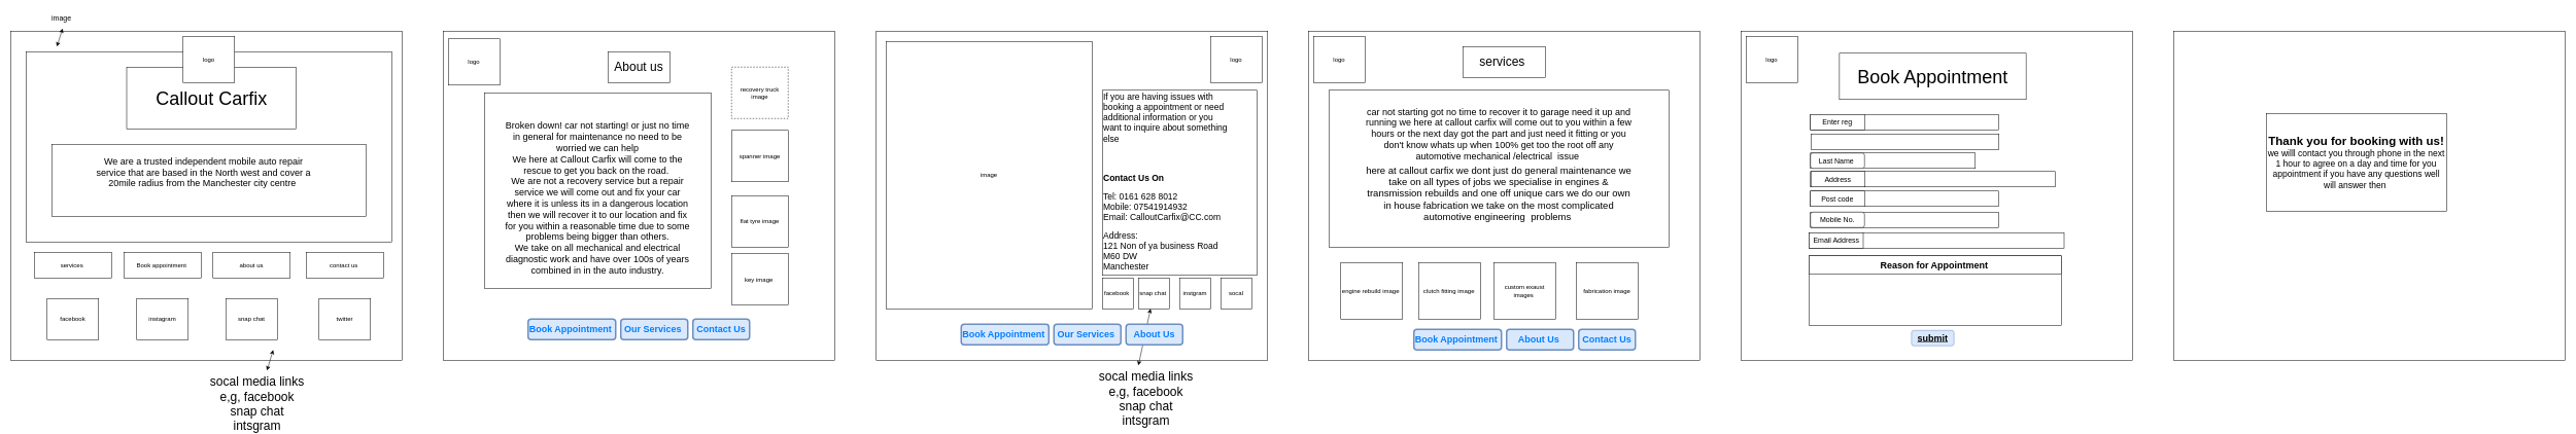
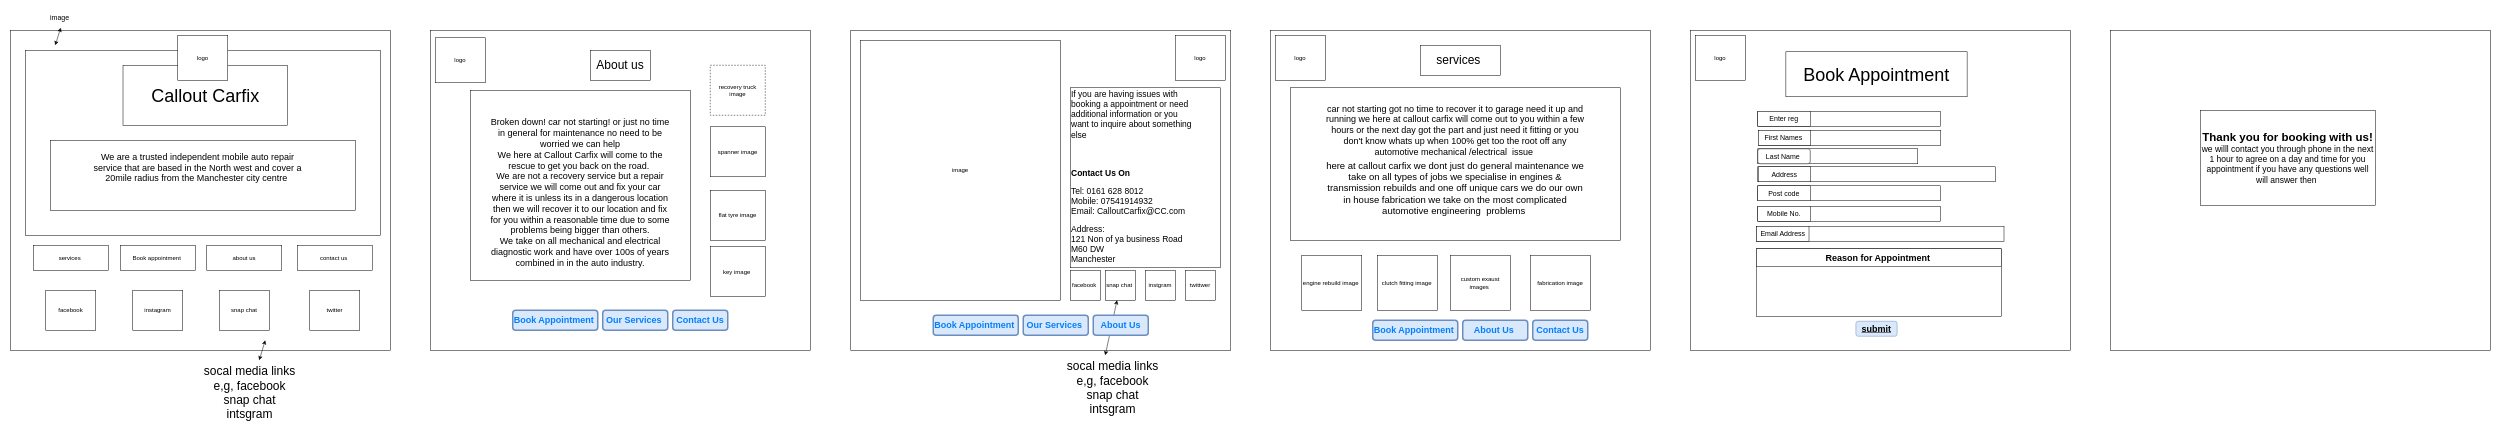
+ <mxCell id="54" value="&lt;font style=&quot;font-size: 14px&quot;&gt;First Names&amp;nbsp;&lt;/font&gt;" style="rounded=0;whiteSpace=wrap;html=1;" parent="1" vertex="1"><mxGeometry x="3516" y="260" width="105" height="30" as="geometry" /></mxCell>
- <mxCell id="58" value="&lt;font style=&quot;font-size: 14px&quot;&gt;Mobile No.&lt;/font&gt;" style="whiteSpace=wrap;html=1;rounded=1;" parent="1" vertex="1"><mxGeometry x="3515" y="412" width="105" height="30" as="geometry" /></mxCell>
+ <mxCell id="58" value="&lt;font style=&quot;font-size: 14px&quot;&gt;Mobile No.&lt;/font&gt;" style="rounded=0;whiteSpace=wrap;html=1;" parent="1" vertex="1"><mxGeometry x="3515" y="412" width="105" height="30" as="geometry" /></mxCell>
- <mxCell id="37" value="socal" style="rounded=0;whiteSpace=wrap;html=1;" parent="1" vertex="1"><mxGeometry x="2370" y="540" width="60" height="60" as="geometry" /></mxCell>
+ <mxCell id="37" value="twittwer" style="rounded=0;whiteSpace=wrap;html=1;" parent="1" vertex="1"><mxGeometry x="2370" y="540" width="60" height="60" as="geometry" /></mxCell>
